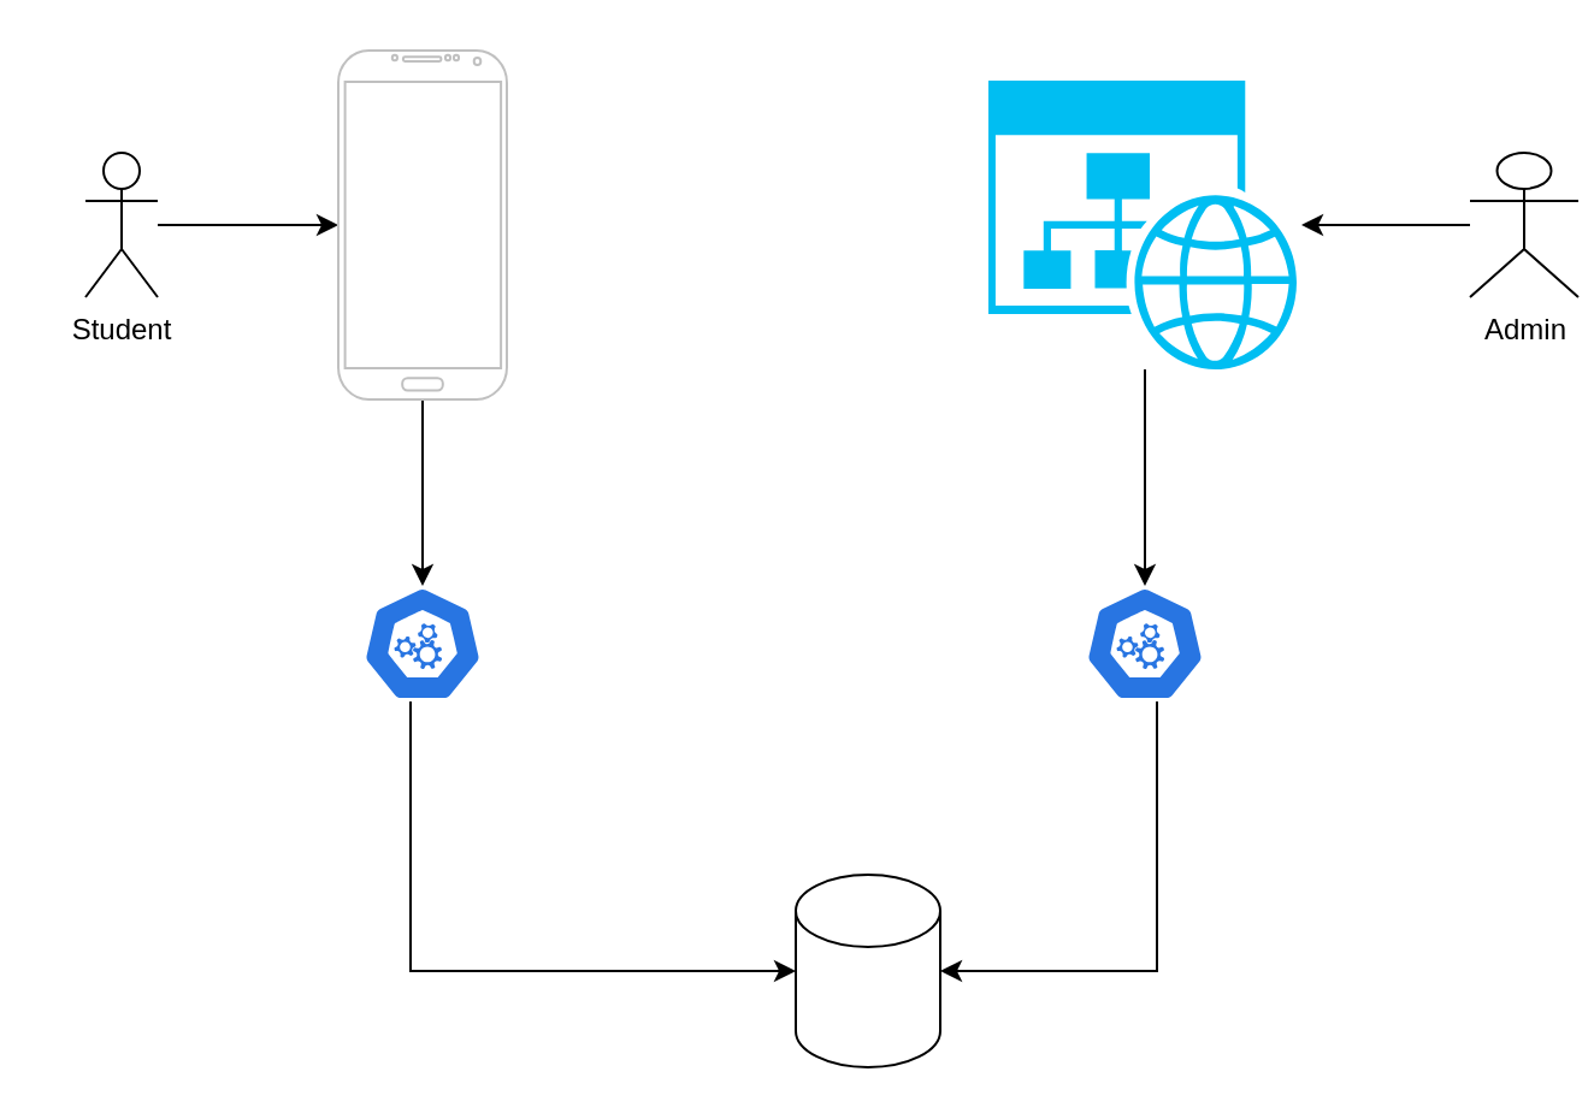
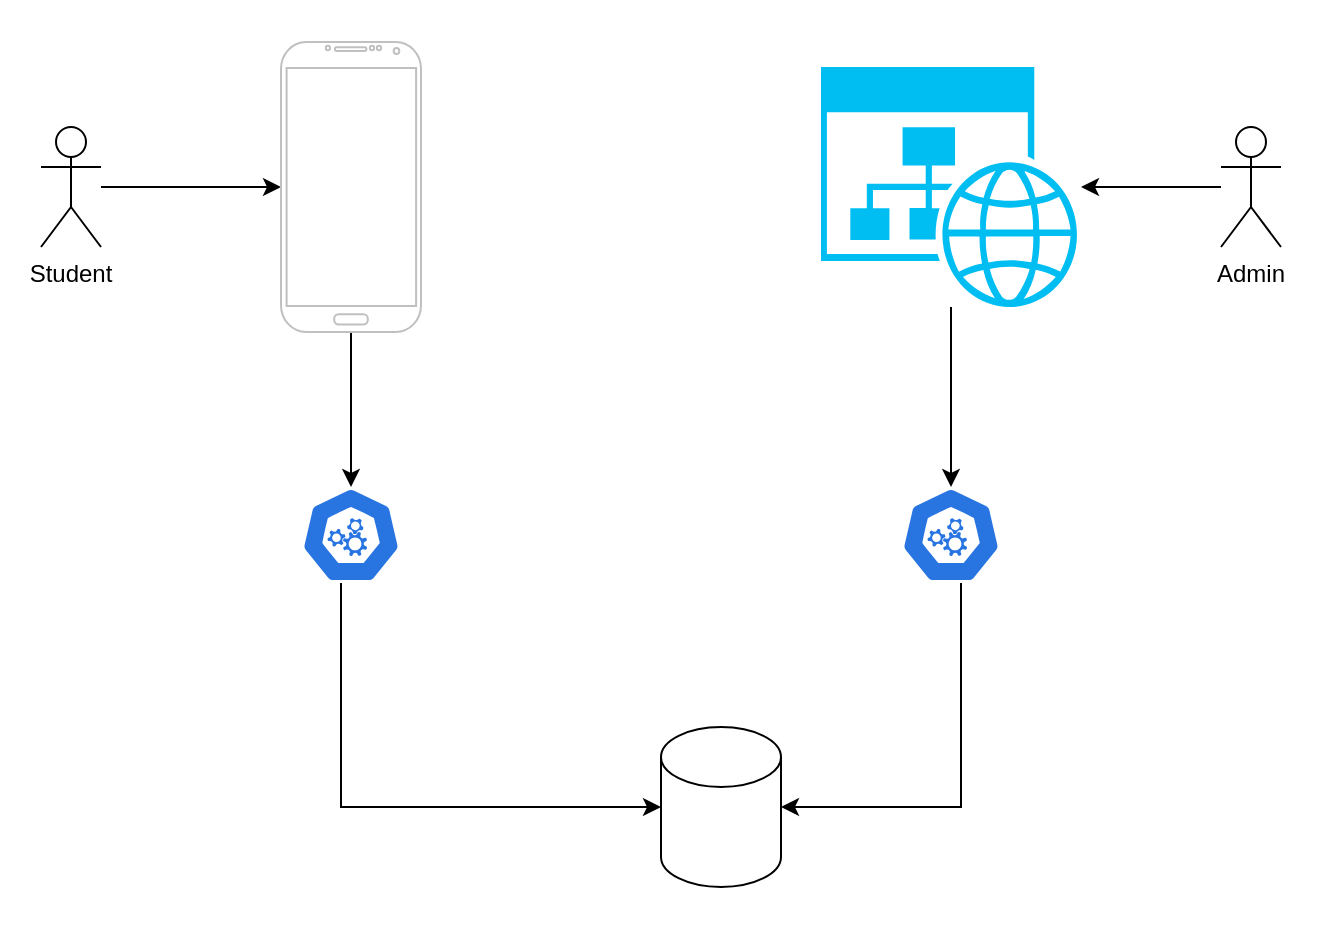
- <mxCell id="7" value="Student" style="shape=umlActor;verticalLabelPosition=bottom;verticalAlign=top;html=1;outlineConnect=0;" vertex="1" parent="1"><mxGeometry x="35" y="63" width="30" height="60" as="geometry" /></mxCell>
+ <mxCell id="7" value="Student" style="shape=umlActor;verticalLabelPosition=bottom;verticalAlign=top;html=1;outlineConnect=0;" vertex="1" parent="1"><mxGeometry x="20" y="63" width="30" height="60" as="geometry" /></mxCell>
- <mxCell id="9" value="Admin" style="shape=umlActor;verticalLabelPosition=bottom;verticalAlign=top;html=1;outlineConnect=0;" vertex="1" parent="1"><mxGeometry x="610" y="63" width="45" height="60" as="geometry" /></mxCell>
+ <mxCell id="9" value="Admin" style="shape=umlActor;verticalLabelPosition=bottom;verticalAlign=top;html=1;outlineConnect=0;" vertex="1" parent="1"><mxGeometry x="610" y="63" width="30" height="60" as="geometry" /></mxCell>
